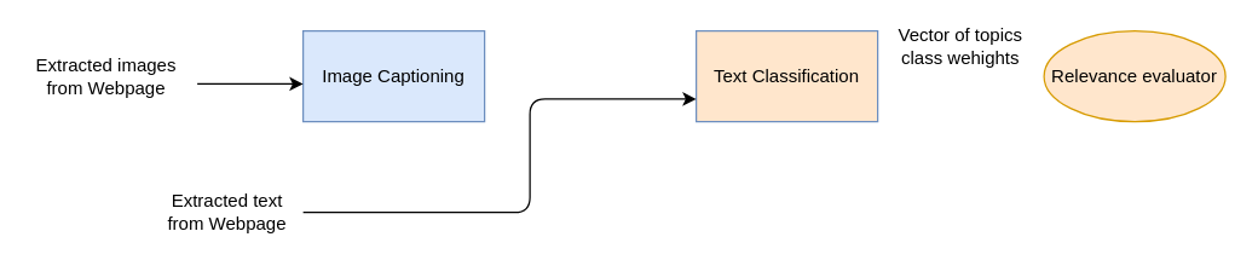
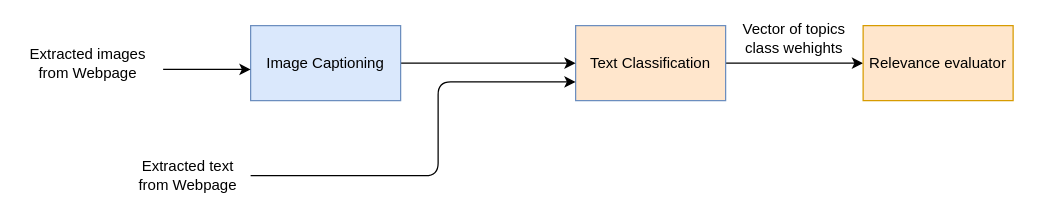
+ <mxCell id="4" style="edgeStyle=orthogonalEdgeStyle;rounded=0;orthogonalLoop=1;jettySize=auto;html=1;exitX=1;exitY=0.5;exitDx=0;exitDy=0;entryX=0;entryY=0.5;entryDx=0;entryDy=0;" edge="1" parent="1" source="5" target="3"><mxGeometry relative="1" as="geometry" /></mxCell>
+ <mxCell id="2" style="edgeStyle=orthogonalEdgeStyle;rounded=0;orthogonalLoop=1;jettySize=auto;html=1;exitX=1;exitY=0.5;exitDx=0;exitDy=0;entryX=0;entryY=0.5;entryDx=0;entryDy=0;" edge="1" parent="1" source="3" target="10"><mxGeometry relative="1" as="geometry"><mxPoint x="670" y="50" as="targetPoint" /></mxGeometry></mxCell>
- <mxCell id="10" value="Relevance evaluator" style="ellipse;whiteSpace=wrap;html=1;fillColor=#ffe6cc;strokeColor=#d79b00;" vertex="1" parent="1"><mxGeometry x="690" y="20" width="120" height="60" as="geometry" /></mxCell>
+ <mxCell id="10" value="Relevance evaluator" style="rounded=0;whiteSpace=wrap;html=1;fillColor=#ffe6cc;strokeColor=#d79b00;" vertex="1" parent="1"><mxGeometry x="690" y="20" width="120" height="60" as="geometry" /></mxCell>
